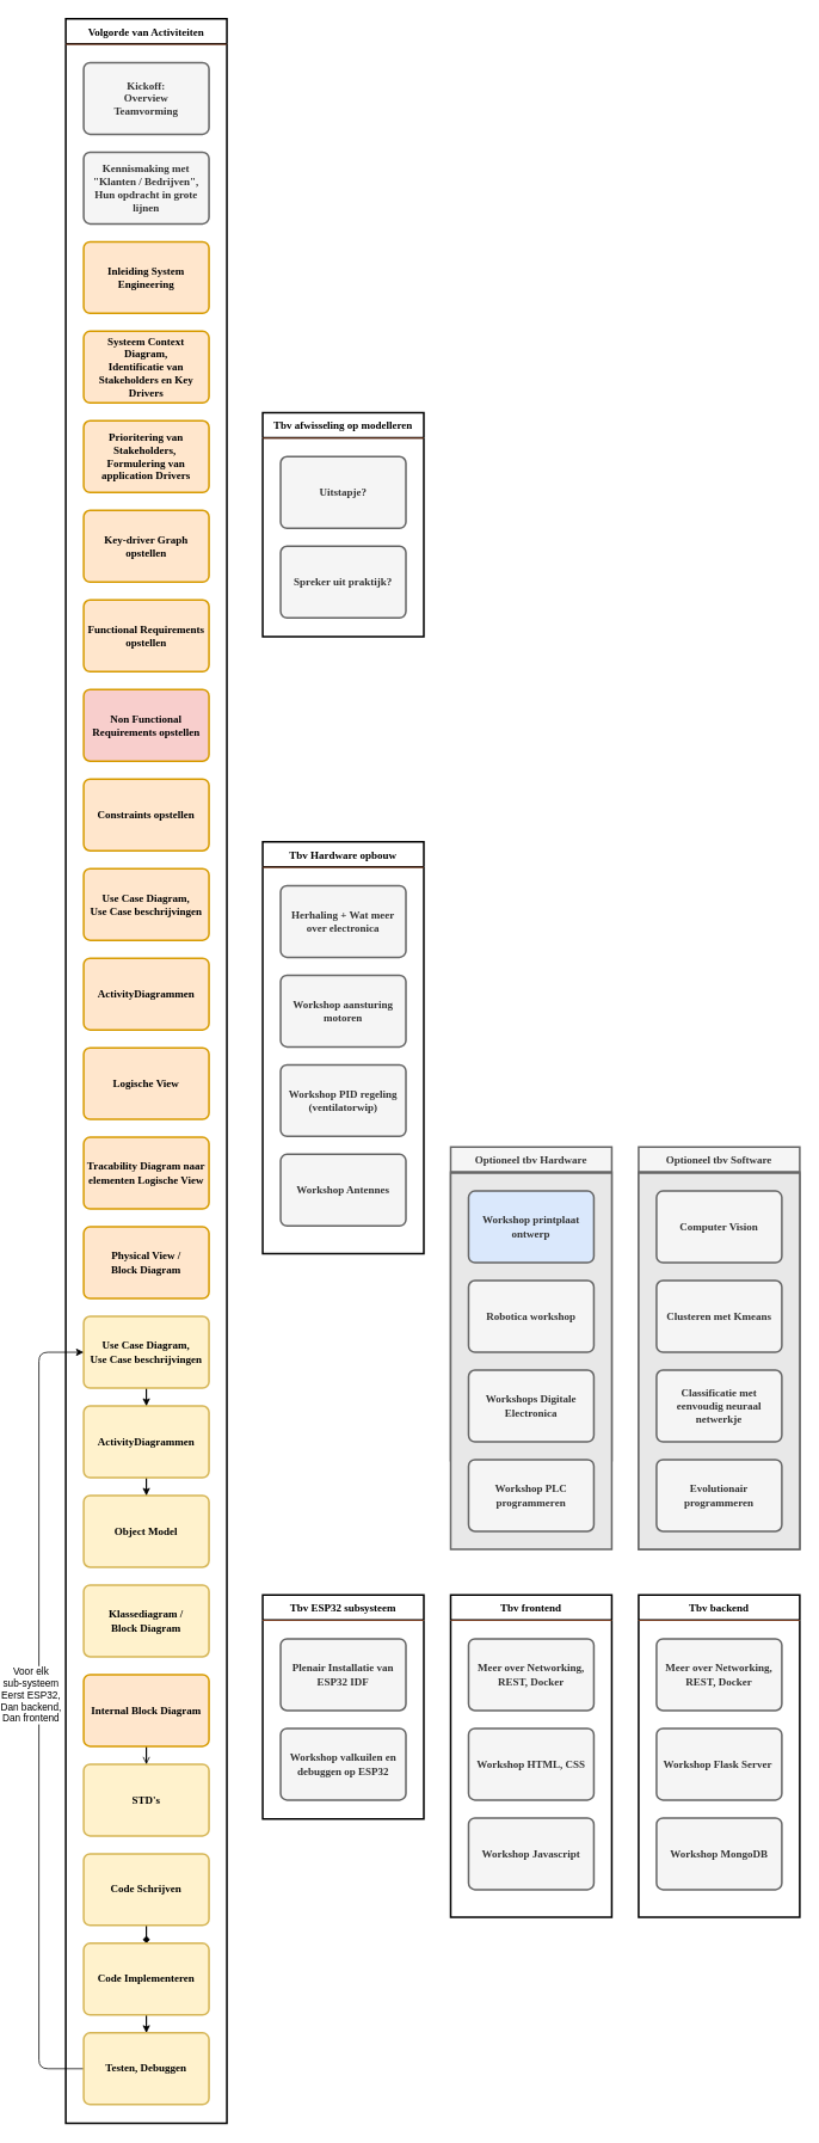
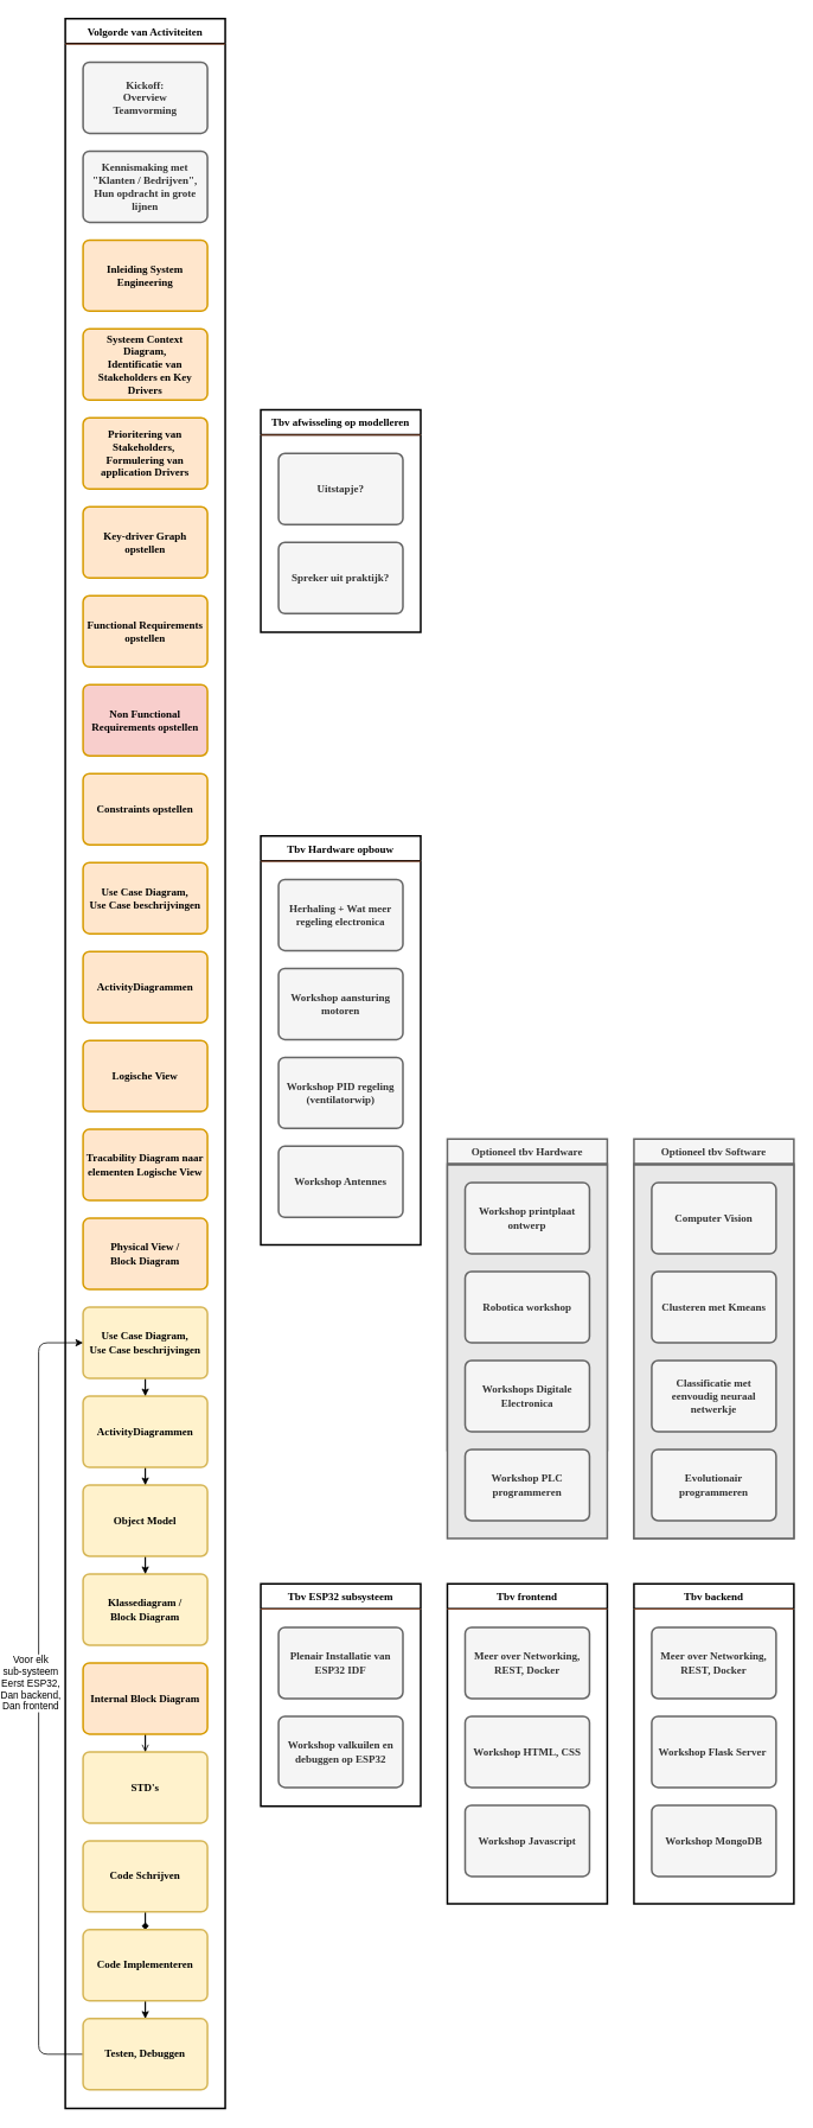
- <mxCell id="69" value="Herhaling + Wat meer over electronica" style="whiteSpace=wrap;html=1;strokeWidth=2;fillColor=#f5f5f5;fontStyle=1;spacingTop=0;rounded=1;arcSize=9;points=[];fontFamily=Permanent Marker;hachureGap=8;fillWeight=1;strokeColor=#666666;fontColor=#333333;" vertex="1" parent="68"><mxGeometry x="20" y="21" width="140" height="80" as="geometry" /></mxCell>
+ <mxCell id="69" value="Herhaling + Wat meer regeling electronica" style="whiteSpace=wrap;html=1;strokeWidth=2;fillColor=#f5f5f5;fontStyle=1;spacingTop=0;rounded=1;arcSize=9;points=[];fontFamily=Permanent Marker;hachureGap=8;fillWeight=1;strokeColor=#666666;fontColor=#333333;" vertex="1" parent="68"><mxGeometry x="20" y="21" width="140" height="80" as="geometry" /></mxCell>
- <mxCell id="81" value="Workshop printplaat ontwerp" style="whiteSpace=wrap;html=1;strokeWidth=2;fillColor=#dae8fc;fontStyle=1;spacingTop=0;rounded=1;arcSize=9;points=[];fontFamily=Permanent Marker;hachureGap=8;fillWeight=1;strokeColor=#666666;fontColor=#333333;" vertex="1" parent="80"><mxGeometry x="20" y="21" width="140" height="80" as="geometry" /></mxCell>
+ <mxCell id="81" value="Workshop printplaat ontwerp" style="whiteSpace=wrap;html=1;strokeWidth=2;fillColor=#f5f5f5;fontStyle=1;spacingTop=0;rounded=1;arcSize=9;points=[];fontFamily=Permanent Marker;hachureGap=8;fillWeight=1;strokeColor=#666666;fontColor=#333333;" vertex="1" parent="80"><mxGeometry x="20" y="21" width="140" height="80" as="geometry" /></mxCell>
+ <mxCell id="18" style="edgeStyle=orthogonalEdgeStyle;rounded=0;orthogonalLoop=1;jettySize=auto;html=1;" edge="1" parent="3" source="23" target="24"><mxGeometry relative="1" as="geometry" /></mxCell>
